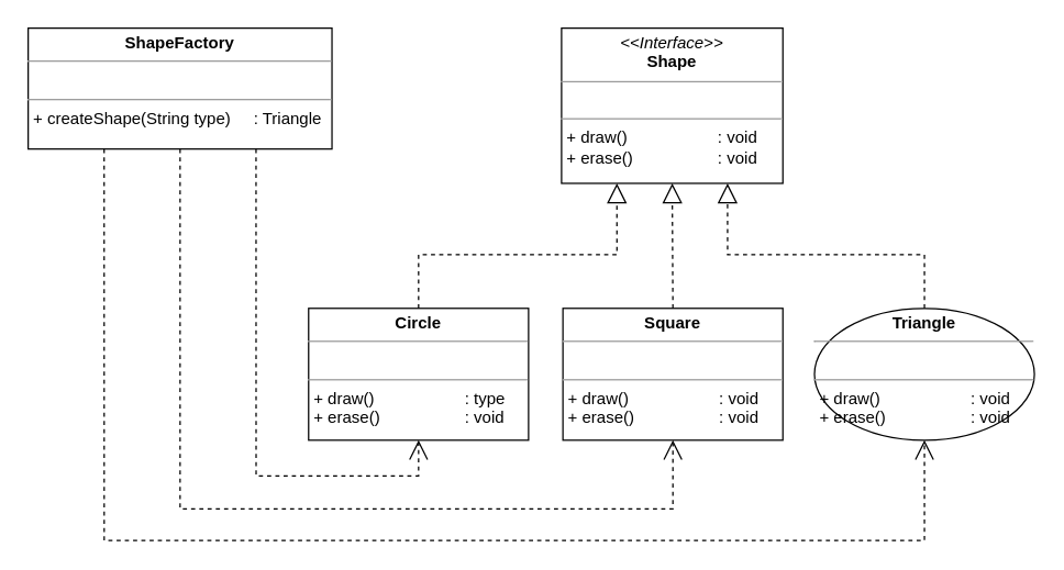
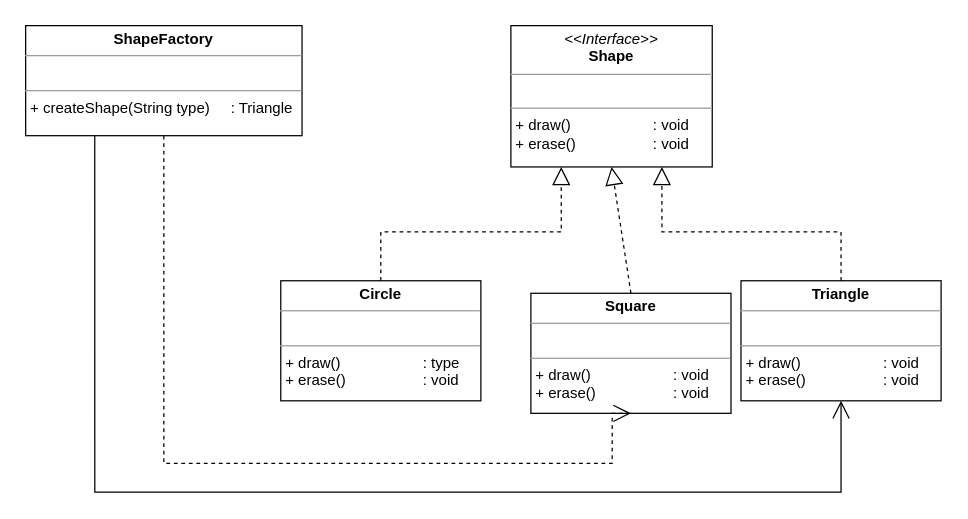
- <mxCell id="5" value="&lt;p style=&quot;margin:0px;margin-top:4px;text-align:center;&quot;&gt;&lt;b&gt;Square&lt;/b&gt;&lt;/p&gt;&lt;hr size=&quot;1&quot;&gt;&lt;p style=&quot;margin:0px;margin-left:4px;&quot;&gt;&amp;nbsp;&lt;/p&gt;&lt;hr size=&quot;1&quot;&gt;&lt;p style=&quot;margin:0px;margin-left:4px;&quot;&gt;+ draw()&amp;nbsp;&lt;span style=&quot;&quot;&gt;&#09;&lt;span style=&quot;white-space: pre;&quot;&gt;&#09;&lt;/span&gt;&lt;/span&gt;&lt;span style=&quot;&quot;&gt;&#09;&lt;span style=&quot;white-space: pre;&quot;&gt;&#09;&lt;/span&gt;&lt;span style=&quot;white-space: pre;&quot;&gt;&#09;&lt;/span&gt;&lt;/span&gt;&lt;span style=&quot;&quot;&gt;&#09;&lt;/span&gt;: void&lt;br&gt;+ erase()&amp;nbsp;&lt;span style=&quot;&quot;&gt;&#09;&lt;span style=&quot;white-space: pre;&quot;&gt;&#09;&lt;/span&gt;&lt;span style=&quot;white-space: pre;&quot;&gt;&#09;&lt;/span&gt;&lt;/span&gt;&lt;span style=&quot;&quot;&gt;&#09;&lt;/span&gt;: void&lt;br&gt;&lt;/p&gt;" style="verticalAlign=top;align=left;overflow=fill;fontSize=12;fontFamily=Helvetica;html=1;" vertex="1" parent="1"><mxGeometry x="409" y="224" width="160" height="96" as="geometry" /></mxCell>
+ <mxCell id="5" value="&lt;p style=&quot;margin:0px;margin-top:4px;text-align:center;&quot;&gt;&lt;b&gt;Square&lt;/b&gt;&lt;/p&gt;&lt;hr size=&quot;1&quot;&gt;&lt;p style=&quot;margin:0px;margin-left:4px;&quot;&gt;&amp;nbsp;&lt;/p&gt;&lt;hr size=&quot;1&quot;&gt;&lt;p style=&quot;margin:0px;margin-left:4px;&quot;&gt;+ draw()&amp;nbsp;&lt;span style=&quot;&quot;&gt;&#09;&lt;span style=&quot;white-space: pre;&quot;&gt;&#09;&lt;/span&gt;&lt;/span&gt;&lt;span style=&quot;&quot;&gt;&#09;&lt;span style=&quot;white-space: pre;&quot;&gt;&#09;&lt;/span&gt;&lt;span style=&quot;white-space: pre;&quot;&gt;&#09;&lt;/span&gt;&lt;/span&gt;&lt;span style=&quot;&quot;&gt;&#09;&lt;/span&gt;: void&lt;br&gt;+ erase()&amp;nbsp;&lt;span style=&quot;&quot;&gt;&#09;&lt;span style=&quot;white-space: pre;&quot;&gt;&#09;&lt;/span&gt;&lt;span style=&quot;white-space: pre;&quot;&gt;&#09;&lt;/span&gt;&lt;/span&gt;&lt;span style=&quot;&quot;&gt;&#09;&lt;/span&gt;: void&lt;br&gt;&lt;/p&gt;" style="verticalAlign=top;align=left;overflow=fill;fontSize=12;fontFamily=Helvetica;html=1;" vertex="1" parent="1"><mxGeometry x="424" y="234" width="160" height="96" as="geometry" /></mxCell>
- <mxCell id="6" value="&lt;p style=&quot;margin:0px;margin-top:4px;text-align:center;&quot;&gt;&lt;b&gt;Triangle&lt;/b&gt;&lt;/p&gt;&lt;hr size=&quot;1&quot;&gt;&lt;p style=&quot;margin:0px;margin-left:4px;&quot;&gt;&amp;nbsp;&lt;/p&gt;&lt;hr size=&quot;1&quot;&gt;&lt;p style=&quot;margin:0px;margin-left:4px;&quot;&gt;+ draw()&amp;nbsp;&lt;span style=&quot;&quot;&gt;&#09;&lt;span style=&quot;white-space: pre;&quot;&gt;&#09;&lt;/span&gt;&lt;span style=&quot;white-space: pre;&quot;&gt;&#09;&lt;/span&gt;&lt;span style=&quot;white-space: pre;&quot;&gt;&#09;&lt;/span&gt;&lt;/span&gt;&lt;span style=&quot;&quot;&gt;&#09;&lt;/span&gt;&lt;span style=&quot;&quot;&gt;&#09;&lt;/span&gt;: void&lt;br&gt;+ erase()&amp;nbsp;&lt;span style=&quot;&quot;&gt;&#09;&lt;span style=&quot;white-space: pre;&quot;&gt;&#09;&lt;/span&gt;&lt;span style=&quot;white-space: pre;&quot;&gt;&#09;&lt;/span&gt;&lt;/span&gt;&lt;span style=&quot;&quot;&gt;&#09;&lt;/span&gt;: void&lt;br&gt;&lt;/p&gt;" style="ellipse;verticalAlign=top;align=left;overflow=fill;fontSize=12;fontFamily=Helvetica;html=1;" vertex="1" parent="1"><mxGeometry x="592" y="224" width="160" height="96" as="geometry" /></mxCell>
+ <mxCell id="6" value="&lt;p style=&quot;margin:0px;margin-top:4px;text-align:center;&quot;&gt;&lt;b&gt;Triangle&lt;/b&gt;&lt;/p&gt;&lt;hr size=&quot;1&quot;&gt;&lt;p style=&quot;margin:0px;margin-left:4px;&quot;&gt;&amp;nbsp;&lt;/p&gt;&lt;hr size=&quot;1&quot;&gt;&lt;p style=&quot;margin:0px;margin-left:4px;&quot;&gt;+ draw()&amp;nbsp;&lt;span style=&quot;&quot;&gt;&#09;&lt;span style=&quot;white-space: pre;&quot;&gt;&#09;&lt;/span&gt;&lt;span style=&quot;white-space: pre;&quot;&gt;&#09;&lt;/span&gt;&lt;span style=&quot;white-space: pre;&quot;&gt;&#09;&lt;/span&gt;&lt;/span&gt;&lt;span style=&quot;&quot;&gt;&#09;&lt;/span&gt;&lt;span style=&quot;&quot;&gt;&#09;&lt;/span&gt;: void&lt;br&gt;+ erase()&amp;nbsp;&lt;span style=&quot;&quot;&gt;&#09;&lt;span style=&quot;white-space: pre;&quot;&gt;&#09;&lt;/span&gt;&lt;span style=&quot;white-space: pre;&quot;&gt;&#09;&lt;/span&gt;&lt;/span&gt;&lt;span style=&quot;&quot;&gt;&#09;&lt;/span&gt;: void&lt;br&gt;&lt;/p&gt;" style="verticalAlign=top;align=left;overflow=fill;fontSize=12;fontFamily=Helvetica;html=1;" vertex="1" parent="1"><mxGeometry x="592" y="224" width="160" height="96" as="geometry" /></mxCell>
- <mxCell id="10" value="" style="endArrow=open;endSize=12;dashed=1;html=1;rounded=0;exitX=0.75;exitY=1;exitDx=0;exitDy=0;entryX=0.5;entryY=1;entryDx=0;entryDy=0;edgeStyle=orthogonalEdgeStyle;" edge="1" parent="1" source="2" target="4"><mxGeometry width="160" relative="1" as="geometry"><mxPoint x="81" y="184" as="sourcePoint" /><mxPoint x="241" y="184" as="targetPoint" /><Array as="points"><mxPoint x="186" y="346" /><mxPoint x="304" y="346" /></Array></mxGeometry></mxCell>
- <mxCell id="12" value="" style="endArrow=open;endSize=12;dashed=1;html=1;rounded=0;exitX=0.25;exitY=1;exitDx=0;exitDy=0;entryX=0.5;entryY=1;entryDx=0;entryDy=0;edgeStyle=orthogonalEdgeStyle;" edge="1" parent="1" source="2" target="6"><mxGeometry width="160" relative="1" as="geometry"><mxPoint x="2" y="215" as="sourcePoint" /><mxPoint x="162" y="215" as="targetPoint" /><Array as="points"><mxPoint x="75" y="393" /><mxPoint x="672" y="393" /></Array></mxGeometry></mxCell>
+ <mxCell id="12" value="" style="endArrow=open;endSize=12;dashed=0;html=1;rounded=0;exitX=0.25;exitY=1;exitDx=0;exitDy=0;entryX=0.5;entryY=1;entryDx=0;entryDy=0;edgeStyle=orthogonalEdgeStyle;" edge="1" parent="1" source="2" target="6"><mxGeometry width="160" relative="1" as="geometry"><mxPoint x="2" y="215" as="sourcePoint" /><mxPoint x="162" y="215" as="targetPoint" /><Array as="points"><mxPoint x="75" y="393" /><mxPoint x="672" y="393" /></Array></mxGeometry></mxCell>
